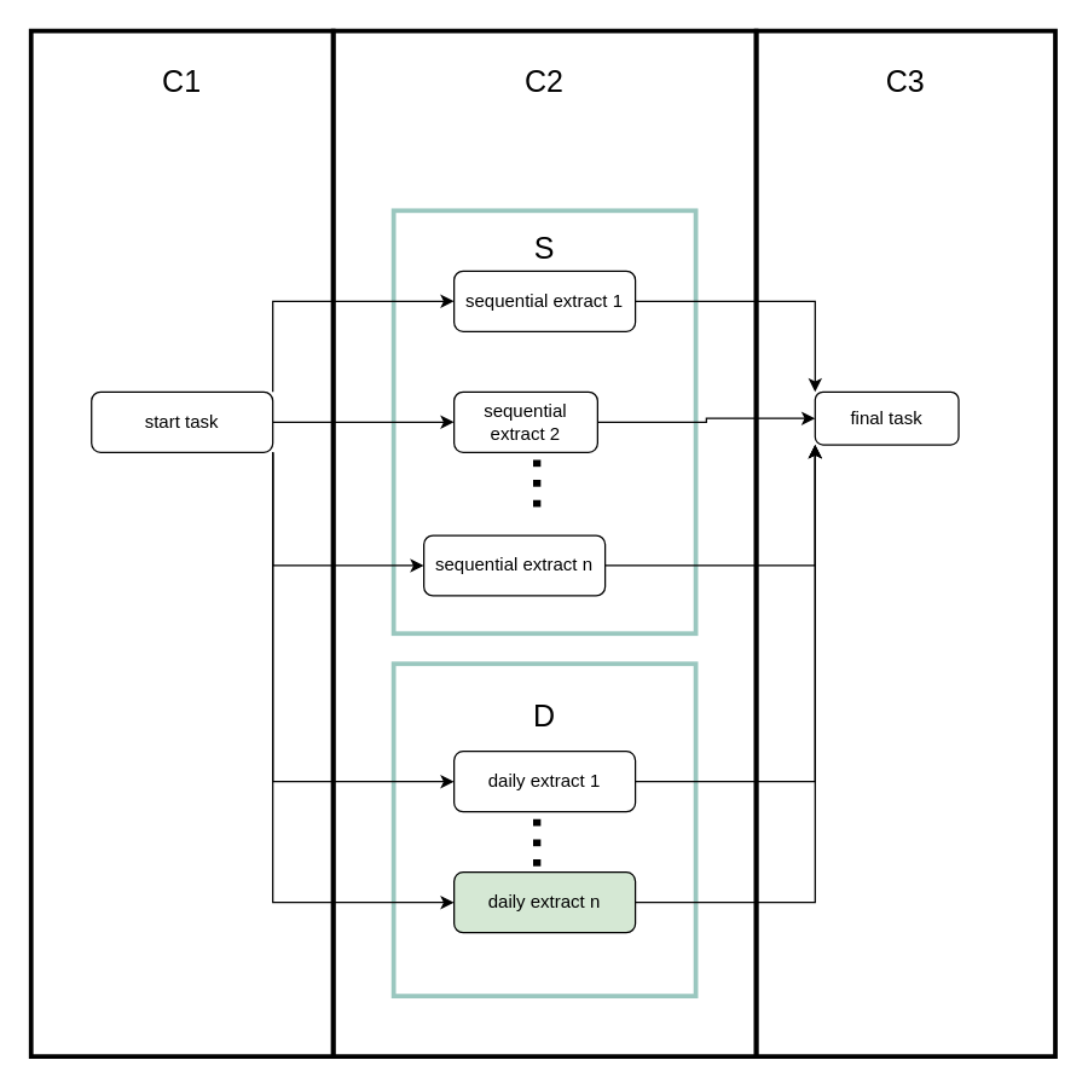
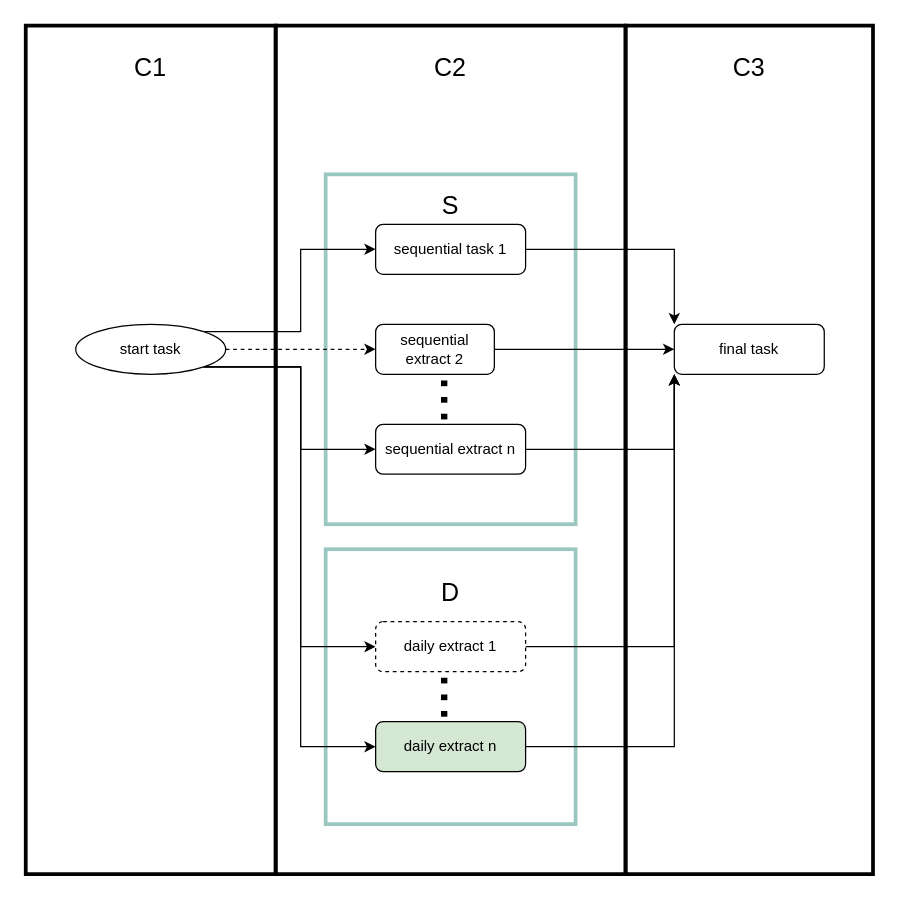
- <mxCell id="14" value="sequential extract 1" style="rounded=1;whiteSpace=wrap;html=1;" parent="1" vertex="1"><mxGeometry x="300" y="179" width="120" height="40" as="geometry" /></mxCell>
+ <mxCell id="14" value="sequential task 1" style="rounded=1;whiteSpace=wrap;html=1;" parent="1" vertex="1"><mxGeometry x="300" y="179" width="120" height="40" as="geometry" /></mxCell>
- <mxCell id="20" value="final task" style="rounded=1;whiteSpace=wrap;html=1;" parent="1" vertex="1"><mxGeometry x="539" y="259" width="95" height="35" as="geometry" /></mxCell>
+ <mxCell id="20" value="final task" style="rounded=1;whiteSpace=wrap;html=1;" parent="1" vertex="1"><mxGeometry x="539" y="259" width="120" height="40" as="geometry" /></mxCell>
- <mxCell id="12" value="start task" style="rounded=1;whiteSpace=wrap;html=1;" parent="1" vertex="1"><mxGeometry x="60" y="259" width="120" height="40" as="geometry" /></mxCell>
+ <mxCell id="12" value="start task" style="ellipse;whiteSpace=wrap;html=1;" parent="1" vertex="1"><mxGeometry x="60" y="259" width="120" height="40" as="geometry" /></mxCell>
- <mxCell id="8" style="edgeStyle=orthogonalEdgeStyle;rounded=0;orthogonalLoop=1;jettySize=auto;html=1;exitX=1;exitY=0.5;exitDx=0;exitDy=0;entryX=0;entryY=0.5;entryDx=0;entryDy=0;" parent="1" source="12" target="16" edge="1"><mxGeometry relative="1" as="geometry" /></mxCell>
+ <mxCell id="8" style="edgeStyle=orthogonalEdgeStyle;rounded=0;orthogonalLoop=1;jettySize=auto;html=1;exitX=1;exitY=0.5;exitDx=0;exitDy=0;entryX=0;entryY=0.5;entryDx=0;entryDy=0;dashed=1;" parent="1" source="12" target="16" edge="1"><mxGeometry relative="1" as="geometry" /></mxCell>
- <mxCell id="18" value="sequential extract n" style="rounded=1;whiteSpace=wrap;html=1;" parent="1" vertex="1"><mxGeometry x="280" y="354" width="120" height="40" as="geometry" /></mxCell>
+ <mxCell id="18" value="sequential extract n" style="rounded=1;whiteSpace=wrap;html=1;" parent="1" vertex="1"><mxGeometry x="300" y="339" width="120" height="40" as="geometry" /></mxCell>
- <mxCell id="26" value="daily extract 1" style="rounded=1;whiteSpace=wrap;html=1;" vertex="1" parent="1"><mxGeometry x="300" y="497" width="120" height="40" as="geometry" /></mxCell>
+ <mxCell id="26" value="daily extract 1" style="rounded=1;whiteSpace=wrap;html=1;dashed=1;" vertex="1" parent="1"><mxGeometry x="300" y="497" width="120" height="40" as="geometry" /></mxCell>
